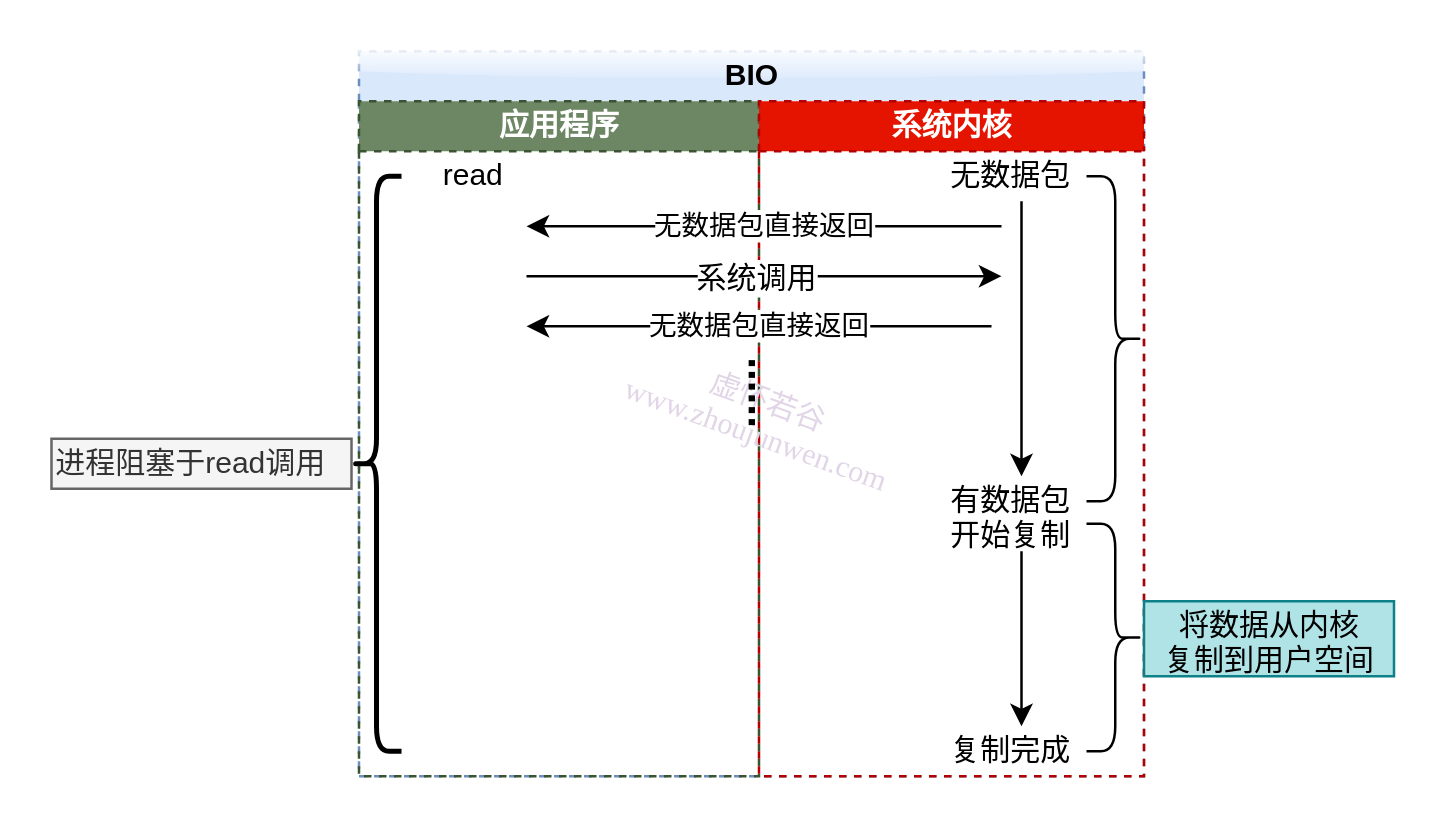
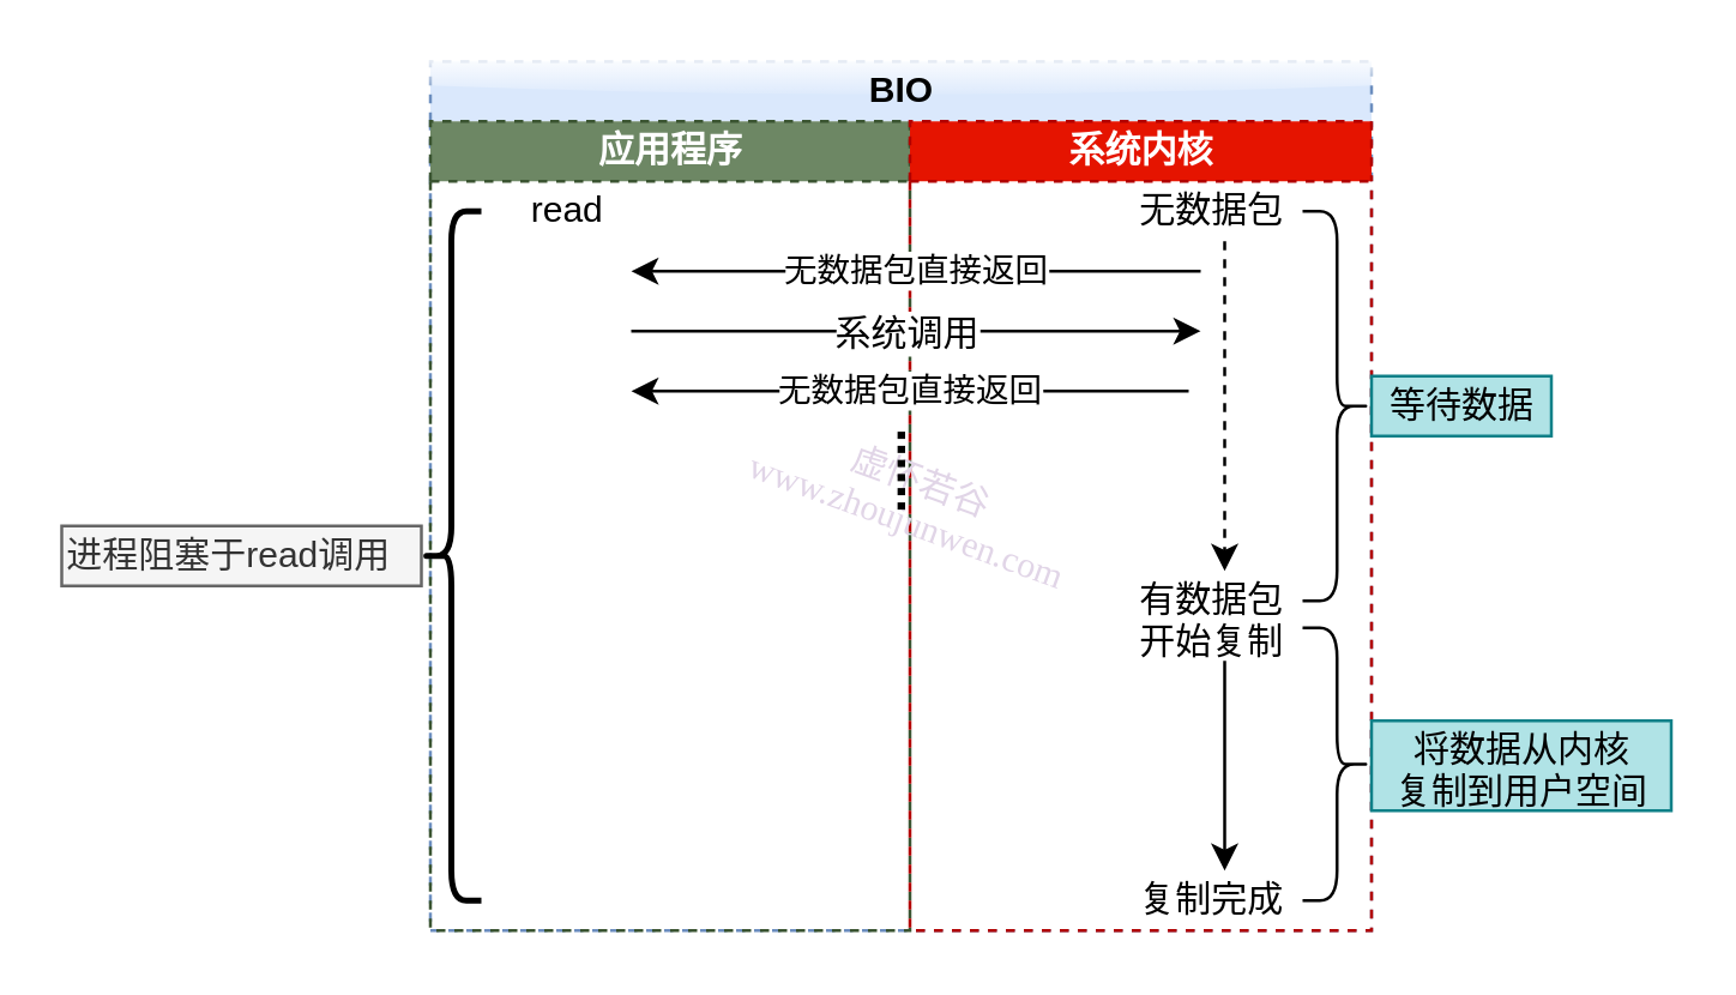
- <mxCell id="13" style="edgeStyle=orthogonalEdgeStyle;rounded=0;orthogonalLoop=1;jettySize=auto;html=1;" edge="1" parent="1" source="14" target="8"><mxGeometry relative="1" as="geometry" /></mxCell>
+ <mxCell id="13" style="edgeStyle=orthogonalEdgeStyle;rounded=0;orthogonalLoop=1;jettySize=auto;html=1;dashed=1;" edge="1" parent="1" source="14" target="8"><mxGeometry relative="1" as="geometry" /></mxCell>
+ <mxCell id="16" value="等待数据" style="text;html=1;resizable=0;points=[];autosize=1;align=center;verticalAlign=top;spacingTop=-4;fillColor=#b0e3e6;strokeColor=#0e8088;" vertex="1" parent="1"><mxGeometry x="457" y="125" width="60" height="20" as="geometry" /></mxCell>
